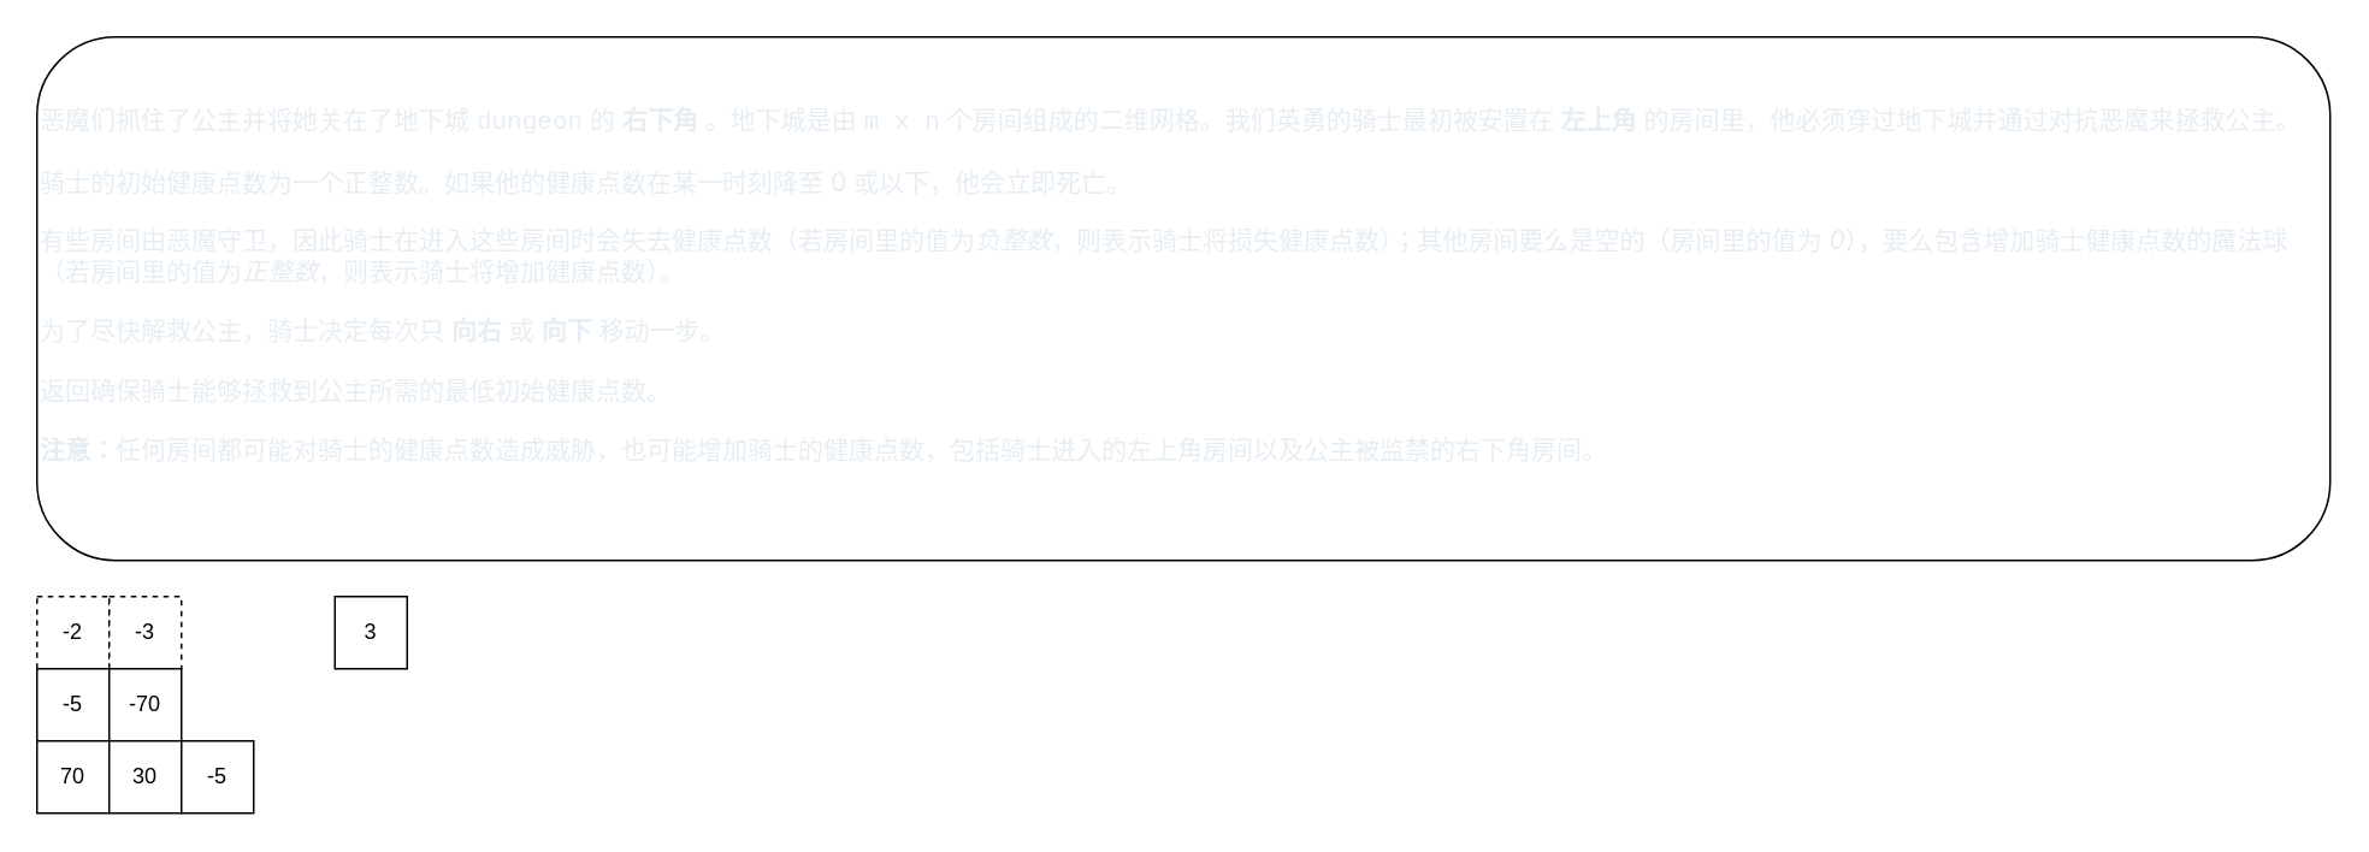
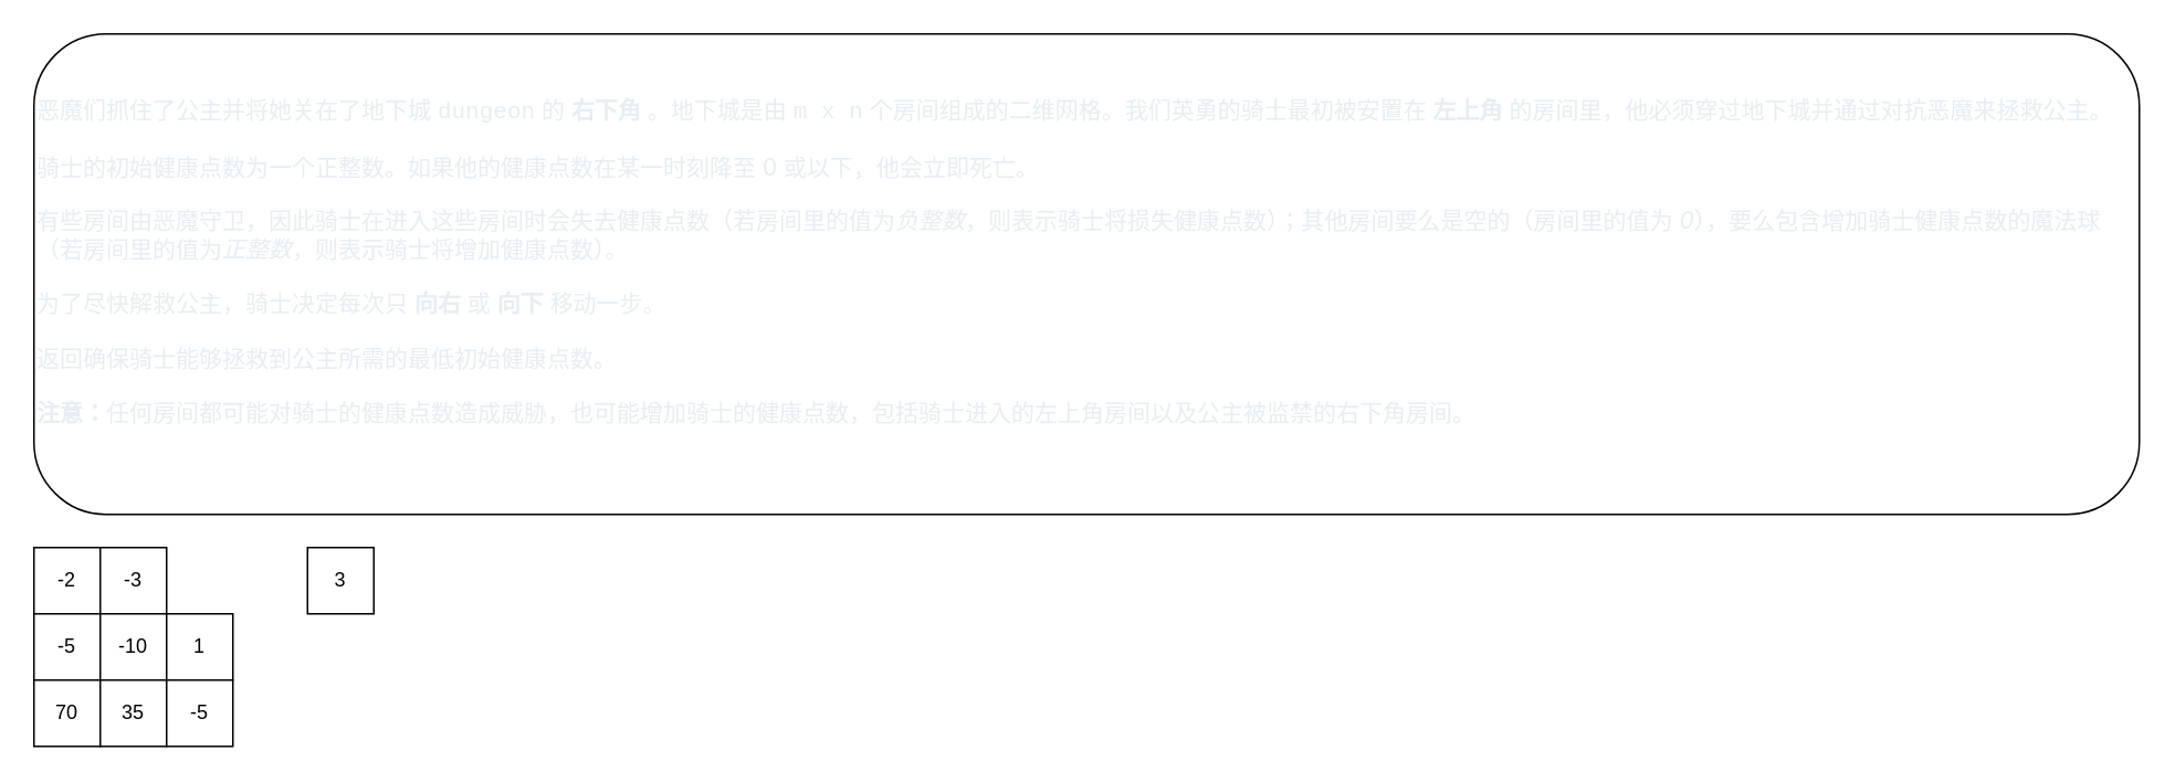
- <mxCell id="3" value="-2" style="whiteSpace=wrap;html=1;aspect=fixed;dashed=1;" parent="1" vertex="1"><mxGeometry y="330" width="40" height="40" as="geometry" x="20" /></mxCell>
+ <mxCell id="3" value="-2" style="whiteSpace=wrap;html=1;aspect=fixed;" parent="1" vertex="1"><mxGeometry y="330" width="40" height="40" as="geometry" x="20" /></mxCell>
- <mxCell id="4" value="-3" style="whiteSpace=wrap;html=1;aspect=fixed;dashed=1;" parent="1" vertex="1"><mxGeometry x="60" y="330" width="40" height="40" as="geometry" /></mxCell>
+ <mxCell id="4" value="-3" style="whiteSpace=wrap;html=1;aspect=fixed;" parent="1" vertex="1"><mxGeometry x="60" y="330" width="40" height="40" as="geometry" /></mxCell>
- <mxCell id="7" value="-70" style="whiteSpace=wrap;html=1;aspect=fixed;" parent="1" vertex="1"><mxGeometry x="60" y="370" width="40" height="40" as="geometry" /></mxCell>
+ <mxCell id="7" value="-10" style="whiteSpace=wrap;html=1;aspect=fixed;" parent="1" vertex="1"><mxGeometry x="60" y="370" width="40" height="40" as="geometry" /></mxCell>
+ <mxCell id="8" value="1" style="whiteSpace=wrap;html=1;aspect=fixed;" parent="1" vertex="1"><mxGeometry x="100" y="370" width="40" height="40" as="geometry" /></mxCell>
- <mxCell id="10" value="30" style="whiteSpace=wrap;html=1;aspect=fixed;" parent="1" vertex="1"><mxGeometry x="60" y="410" width="40" height="40" as="geometry" /></mxCell>
+ <mxCell id="10" value="35" style="whiteSpace=wrap;html=1;aspect=fixed;" parent="1" vertex="1"><mxGeometry x="60" y="410" width="40" height="40" as="geometry" /></mxCell>
